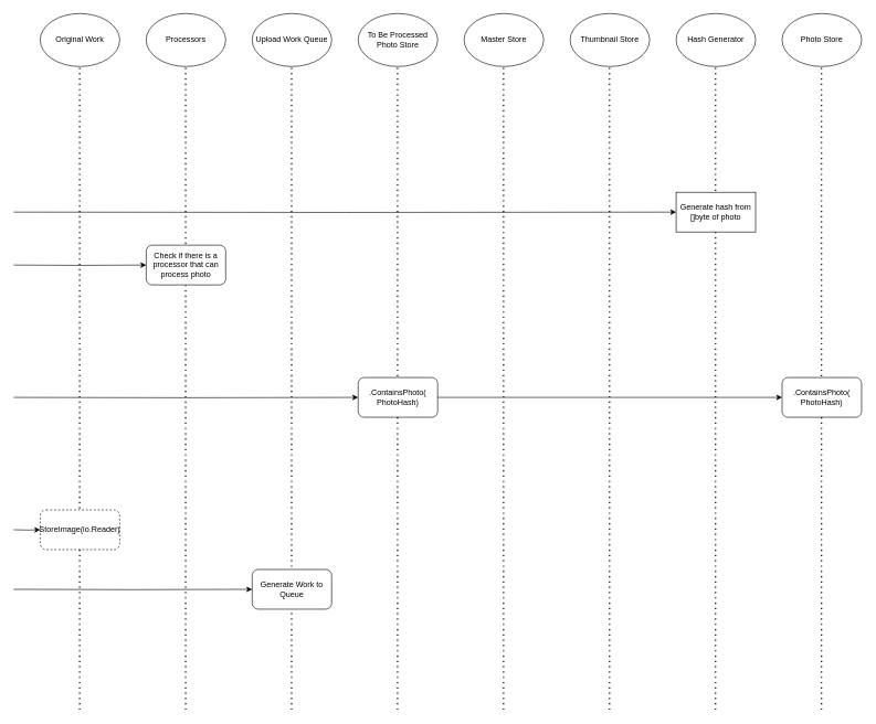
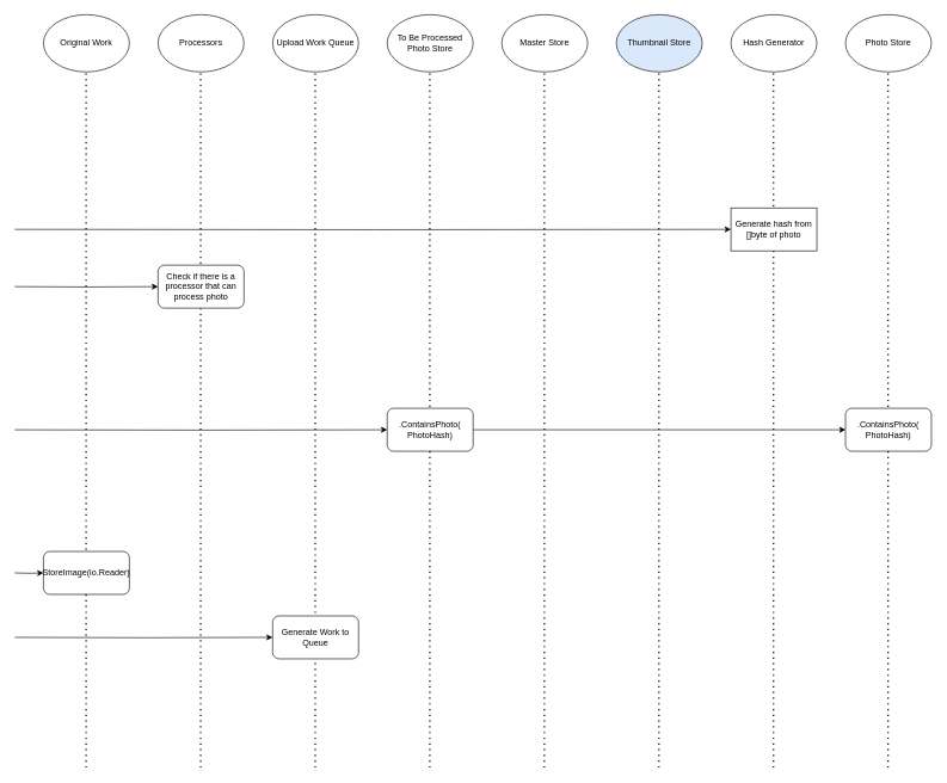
- <mxCell id="7" value="Thumbnail Store" style="ellipse;whiteSpace=wrap;html=1;" parent="1" vertex="1"><mxGeometry x="860" y="20" width="120" height="80" as="geometry" /></mxCell>
+ <mxCell id="7" value="Thumbnail Store" style="ellipse;whiteSpace=wrap;html=1;fillColor=#dae8fc;" parent="1" vertex="1"><mxGeometry x="860" y="20" width="120" height="80" as="geometry" /></mxCell>
- <mxCell id="24" value="StoreImage(io.Reader)" style="rounded=1;whiteSpace=wrap;html=1;dashed=1;" parent="1" vertex="1"><mxGeometry x="60" y="770" width="120" height="60" as="geometry" /></mxCell>
+ <mxCell id="24" value="StoreImage(io.Reader)" style="rounded=1;whiteSpace=wrap;html=1;" parent="1" vertex="1"><mxGeometry x="60" y="770" width="120" height="60" as="geometry" /></mxCell>
